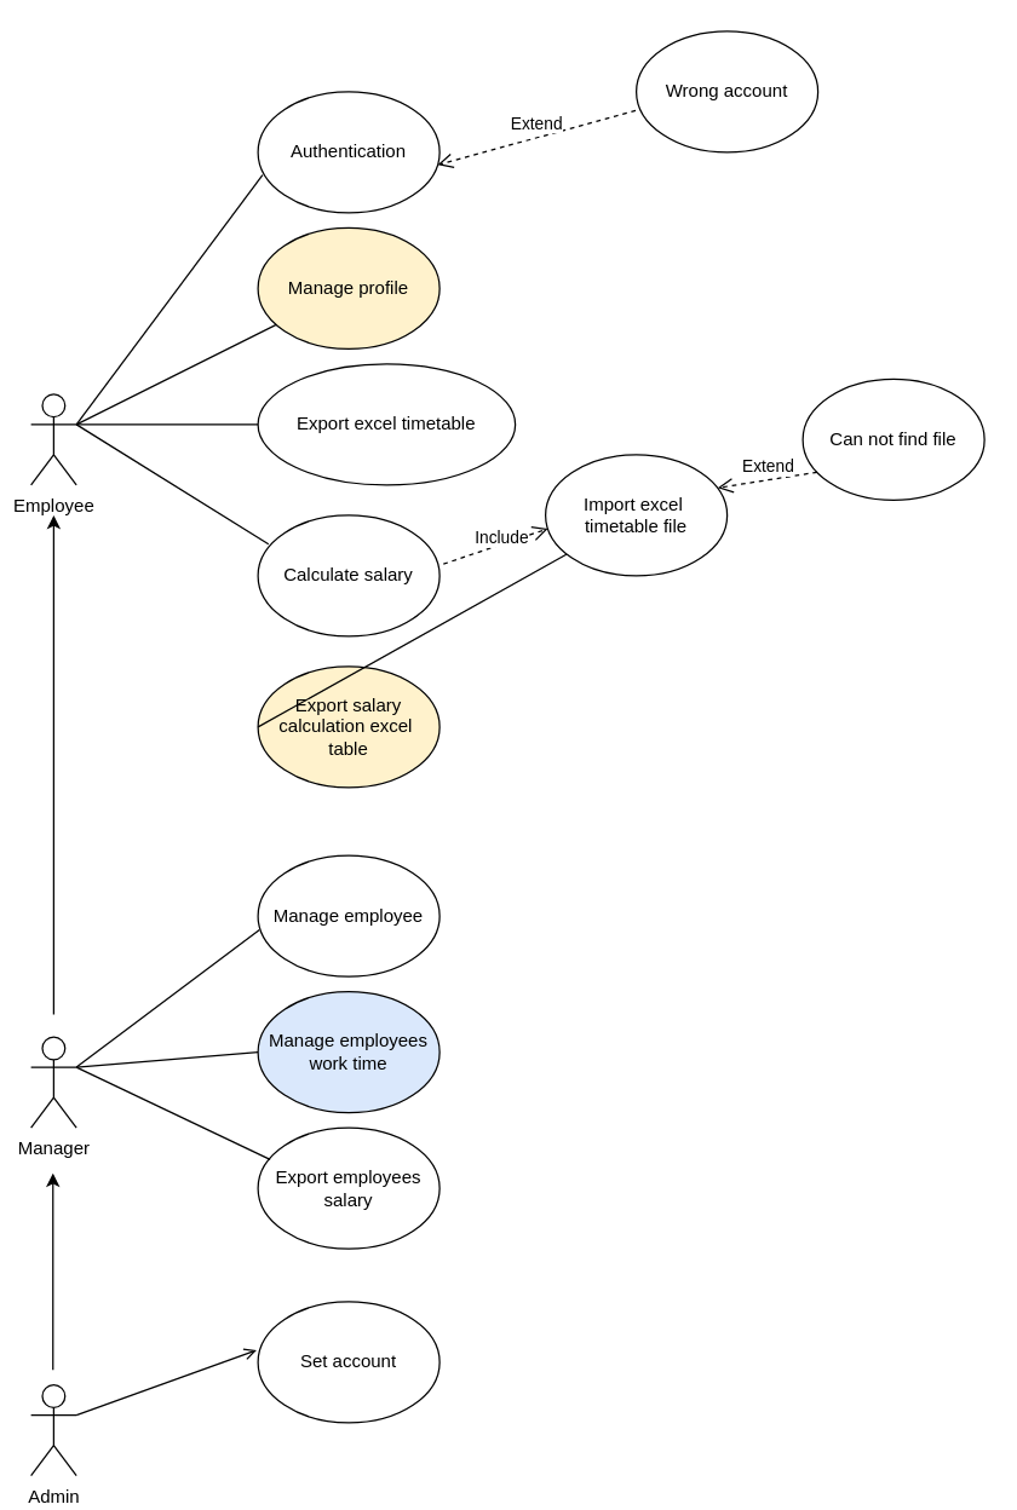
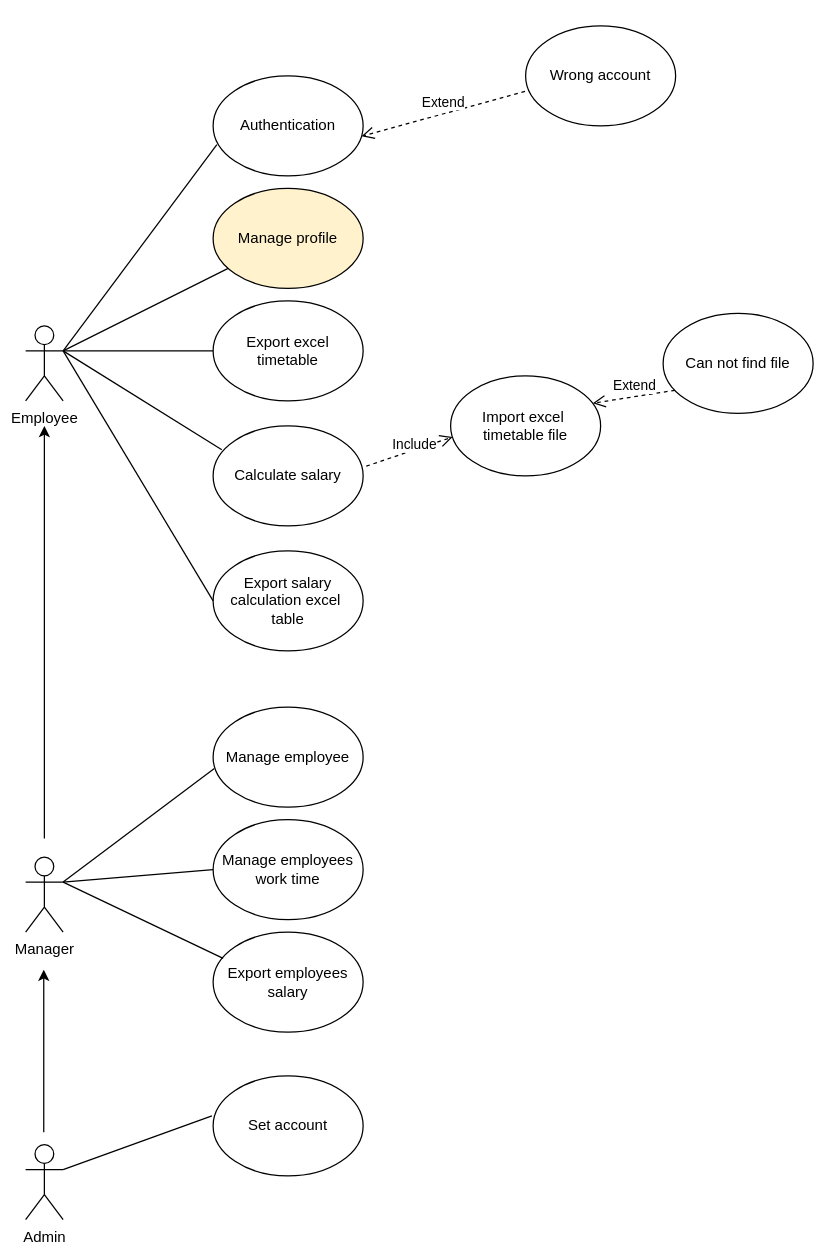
- <mxCell id="7" value="Export excel timetable" style="ellipse;whiteSpace=wrap;html=1;" parent="1" vertex="1"><mxGeometry x="170" y="240" width="170" height="80" as="geometry" /></mxCell>
+ <mxCell id="7" value="Export excel timetable" style="ellipse;whiteSpace=wrap;html=1;" parent="1" vertex="1"><mxGeometry x="170" y="240" width="120" height="80" as="geometry" /></mxCell>
- <mxCell id="30" value="" style="endArrow=none;html=1;exitX=0;exitY=0.5;exitDx=0;exitDy=0;" edge="1" parent="1" source="29" target="25"><mxGeometry width="50" height="50" relative="1" as="geometry"><mxPoint x="186.96" y="369.04" as="sourcePoint" /><mxPoint x="60" y="290" as="targetPoint" /></mxGeometry></mxCell>
+ <mxCell id="30" value="" style="endArrow=none;html=1;entryX=1;entryY=0.333;entryDx=0;entryDy=0;entryPerimeter=0;exitX=0;exitY=0.5;exitDx=0;exitDy=0;" edge="1" parent="1" source="29" target="2"><mxGeometry width="50" height="50" relative="1" as="geometry"><mxPoint x="186.96" y="369.04" as="sourcePoint" /><mxPoint x="60" y="290" as="targetPoint" /></mxGeometry></mxCell>
- <mxCell id="29" value="Export salary calculation excel&amp;nbsp; table" style="ellipse;whiteSpace=wrap;html=1;fillColor=#fff2cc;" vertex="1" parent="1"><mxGeometry x="170" y="440" width="120" height="80" as="geometry" /></mxCell>
+ <mxCell id="29" value="Export salary calculation excel&amp;nbsp; table" style="ellipse;whiteSpace=wrap;html=1;" vertex="1" parent="1"><mxGeometry x="170" y="440" width="120" height="80" as="geometry" /></mxCell>
- <mxCell id="10" value="Manage employees work time" style="ellipse;whiteSpace=wrap;html=1;fillColor=#dae8fc;" parent="1" vertex="1"><mxGeometry x="170" y="655" width="120" height="80" as="geometry" /></mxCell>
+ <mxCell id="10" value="Manage employees work time" style="ellipse;whiteSpace=wrap;html=1;" parent="1" vertex="1"><mxGeometry x="170" y="655" width="120" height="80" as="geometry" /></mxCell>
- <mxCell id="19" value="" style="endArrow=open;html=1;exitX=1;exitY=0.333;exitDx=0;exitDy=0;exitPerimeter=0;entryX=-0.008;entryY=0.4;entryDx=0;entryDy=0;entryPerimeter=0;" parent="1" source="4" target="12" edge="1"><mxGeometry width="50" height="50" relative="1" as="geometry"><mxPoint x="260" y="915" as="sourcePoint" /><mxPoint x="310" y="865" as="targetPoint" /></mxGeometry></mxCell>
+ <mxCell id="19" value="" style="endArrow=none;html=1;exitX=1;exitY=0.333;exitDx=0;exitDy=0;exitPerimeter=0;entryX=-0.008;entryY=0.4;entryDx=0;entryDy=0;entryPerimeter=0;" parent="1" source="4" target="12" edge="1"><mxGeometry width="50" height="50" relative="1" as="geometry"><mxPoint x="260" y="915" as="sourcePoint" /><mxPoint x="310" y="865" as="targetPoint" /></mxGeometry></mxCell>
